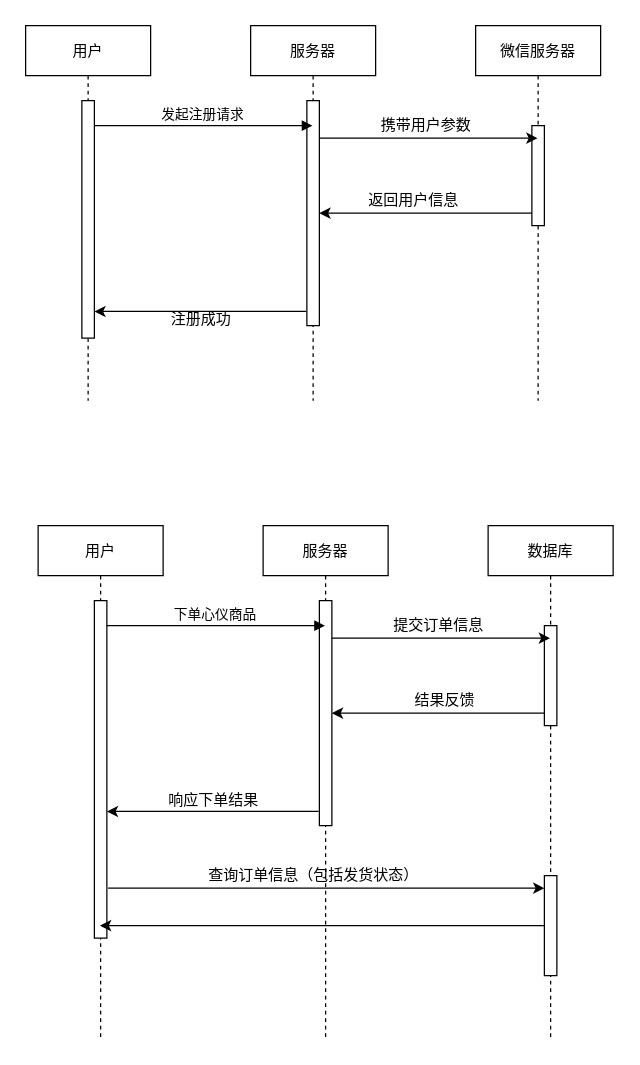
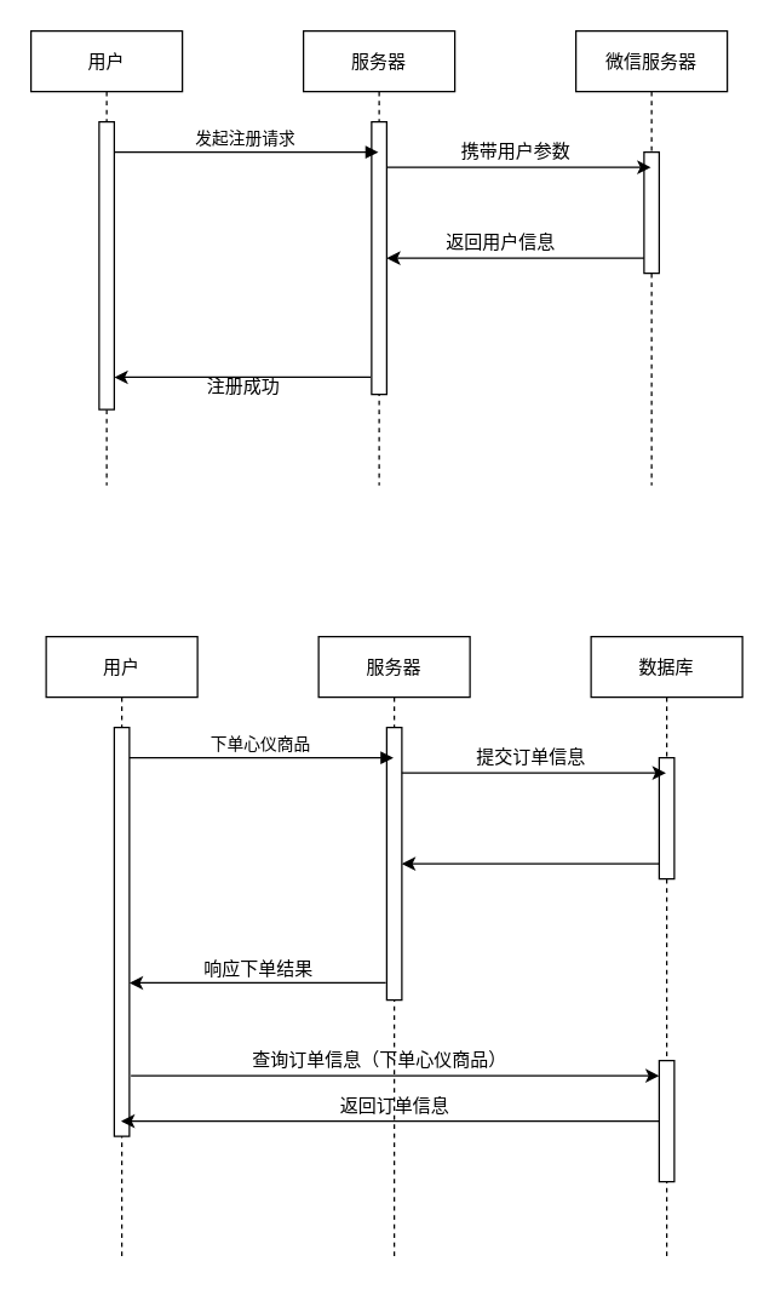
- <mxCell id="26" value="结果反馈" style="text;html=1;align=center;verticalAlign=middle;resizable=0;points=[];autosize=1;strokeColor=none;" vertex="1" parent="1"><mxGeometry x="325" y="550" width="60" height="20" as="geometry" /></mxCell>
- <mxCell id="31" value="查询订单信息（包括发货状态）" style="text;html=1;align=center;verticalAlign=middle;resizable=0;points=[];autosize=1;strokeColor=none;" vertex="1" parent="1"><mxGeometry x="160" y="690" width="180" height="20" as="geometry" /></mxCell>
+ <mxCell id="31" value="查询订单信息（下单心仪商品）" style="text;html=1;align=center;verticalAlign=middle;resizable=0;points=[];autosize=1;strokeColor=none;" vertex="1" parent="1"><mxGeometry x="160" y="690" width="180" height="20" as="geometry" /></mxCell>
+ <mxCell id="32" value="返回订单信息" style="text;html=1;align=center;verticalAlign=middle;resizable=0;points=[];autosize=1;strokeColor=none;" vertex="1" parent="1"><mxGeometry x="215" y="720" width="90" height="20" as="geometry" /></mxCell>
